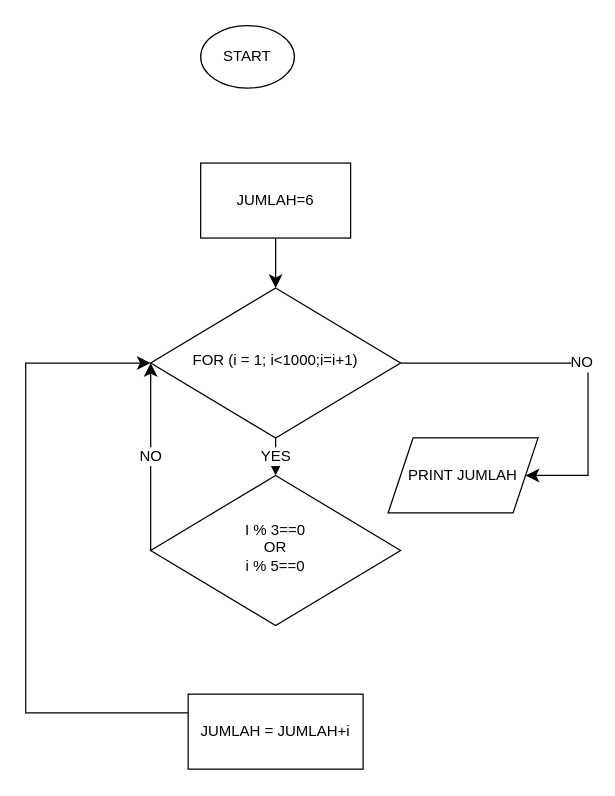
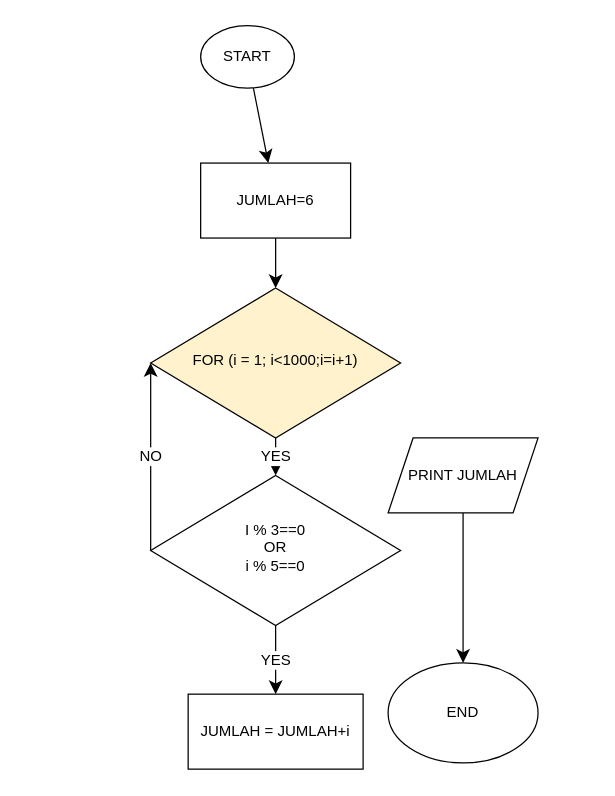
+ <mxCell id="5" value="" style="edgeStyle=none;curved=1;rounded=0;orthogonalLoop=1;jettySize=auto;html=1;fontSize=12;startSize=8;endSize=8;" edge="1" parent="1" source="6" target="8"><mxGeometry relative="1" as="geometry" /></mxCell>
- <mxCell id="4" value="FOR (i = 1; i&amp;lt;1000;i=i+1)" style="rhombus;whiteSpace=wrap;html=1;shadow=0;fontFamily=Helvetica;fontSize=12;align=center;strokeWidth=1;spacing=6;spacingTop=-4;" parent="1" vertex="1"><mxGeometry x="120" y="230" width="200" height="120" as="geometry" /></mxCell>
+ <mxCell id="4" value="FOR (i = 1; i&amp;lt;1000;i=i+1)" style="rhombus;whiteSpace=wrap;html=1;shadow=0;fontFamily=Helvetica;fontSize=12;align=center;strokeWidth=1;spacing=6;spacingTop=-4;fillColor=#fff2cc;" parent="1" vertex="1"><mxGeometry x="120" y="230" width="200" height="120" as="geometry" /></mxCell>
- <mxCell id="3" value="NO" style="edgeStyle=orthogonalEdgeStyle;rounded=0;orthogonalLoop=1;jettySize=auto;html=1;entryX=1;entryY=0.5;entryDx=0;entryDy=0;fontSize=12;startSize=8;endSize=8;" edge="1" parent="1" source="4" target="15"><mxGeometry relative="1" as="geometry"><Array as="points"><mxPoint x="470" y="290" /><mxPoint x="470" y="380" /></Array></mxGeometry></mxCell>
- <mxCell id="12" style="edgeStyle=orthogonalEdgeStyle;rounded=0;orthogonalLoop=1;jettySize=auto;html=1;fontSize=12;startSize=8;endSize=8;entryX=0;entryY=0.5;entryDx=0;entryDy=0;" edge="1" parent="1" source="13" target="4"><mxGeometry relative="1" as="geometry"><mxPoint x="20" y="520" as="targetPoint" /><Array as="points"><mxPoint x="20" y="570" /><mxPoint x="20" y="290" /></Array></mxGeometry></mxCell>
+ <mxCell id="14" value="" style="edgeStyle=none;curved=1;rounded=0;orthogonalLoop=1;jettySize=auto;html=1;fontSize=12;startSize=8;endSize=8;" edge="1" parent="1" source="15" target="16"><mxGeometry relative="1" as="geometry" /></mxCell>
+ <mxCell id="9" value="YES" style="edgeStyle=none;curved=1;rounded=0;orthogonalLoop=1;jettySize=auto;html=1;fontSize=12;startSize=8;endSize=8;" edge="1" parent="1" source="11" target="13"><mxGeometry relative="1" as="geometry" /></mxCell>
+ <mxCell id="16" value="END" style="ellipse;whiteSpace=wrap;html=1;" vertex="1" parent="1"><mxGeometry x="310" y="530" width="120" height="80" as="geometry" /></mxCell>
